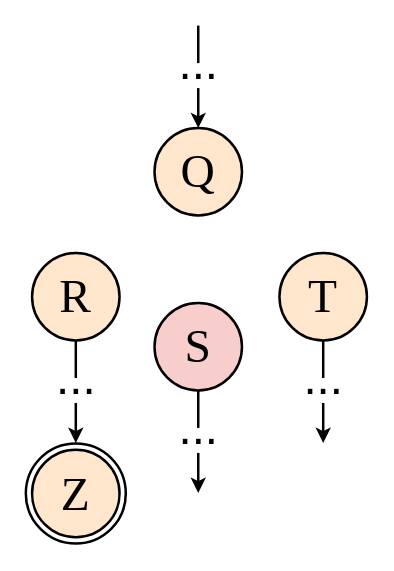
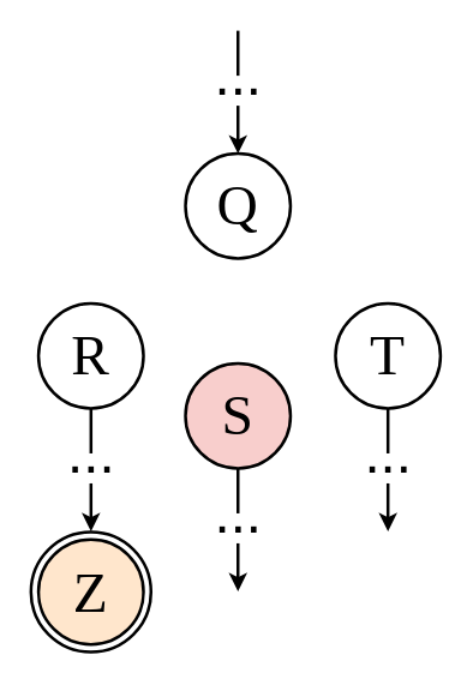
- <mxCell id="2" value="&lt;font face=&quot;Times New Roman&quot; style=&quot;font-size: 38px&quot;&gt;Q&lt;/font&gt;" style="ellipse;whiteSpace=wrap;html=1;aspect=fixed;strokeWidth=2;fillColor=#ffe6cc;" parent="1" vertex="1"><mxGeometry x="123" y="102" width="70" height="70" as="geometry" /></mxCell>
+ <mxCell id="2" value="&lt;font face=&quot;Times New Roman&quot; style=&quot;font-size: 38px&quot;&gt;Q&lt;/font&gt;" style="ellipse;whiteSpace=wrap;html=1;aspect=fixed;strokeWidth=2;" parent="1" vertex="1"><mxGeometry x="123" y="102" width="70" height="70" as="geometry" /></mxCell>
- <mxCell id="3" value="&lt;font face=&quot;Times New Roman&quot; style=&quot;font-size: 38px&quot;&gt;R&lt;/font&gt;" style="ellipse;whiteSpace=wrap;html=1;aspect=fixed;strokeWidth=2;fillColor=#ffe6cc;" parent="1" vertex="1"><mxGeometry x="25" y="202" width="70" height="70" as="geometry" /></mxCell>
+ <mxCell id="3" value="&lt;font face=&quot;Times New Roman&quot; style=&quot;font-size: 38px&quot;&gt;R&lt;/font&gt;" style="ellipse;whiteSpace=wrap;html=1;aspect=fixed;strokeWidth=2;" parent="1" vertex="1"><mxGeometry x="25" y="202" width="70" height="70" as="geometry" /></mxCell>
- <mxCell id="4" value="&lt;font face=&quot;Times New Roman&quot; style=&quot;font-size: 38px&quot;&gt;T&lt;/font&gt;" style="ellipse;whiteSpace=wrap;html=1;aspect=fixed;strokeWidth=2;fillColor=#ffe6cc;" parent="1" vertex="1"><mxGeometry x="223" y="202" width="70" height="70" as="geometry" /></mxCell>
+ <mxCell id="4" value="&lt;font face=&quot;Times New Roman&quot; style=&quot;font-size: 38px&quot;&gt;T&lt;/font&gt;" style="ellipse;whiteSpace=wrap;html=1;aspect=fixed;strokeWidth=2;" parent="1" vertex="1"><mxGeometry x="223" y="202" width="70" height="70" as="geometry" /></mxCell>
